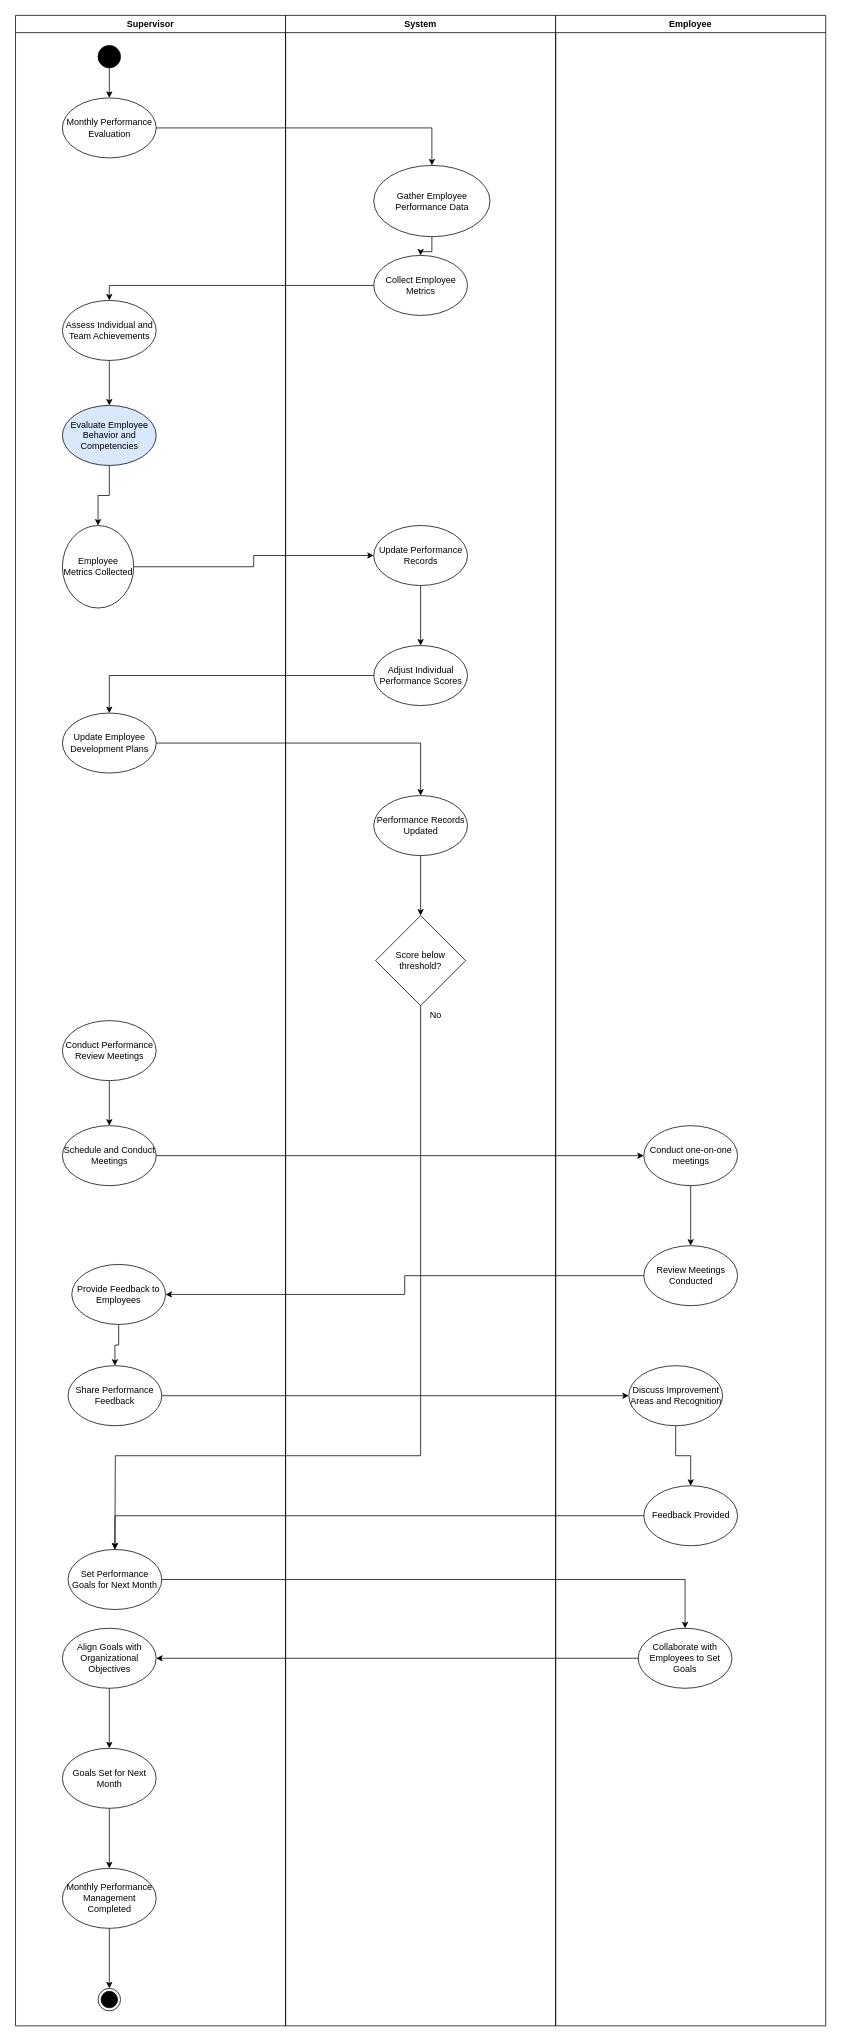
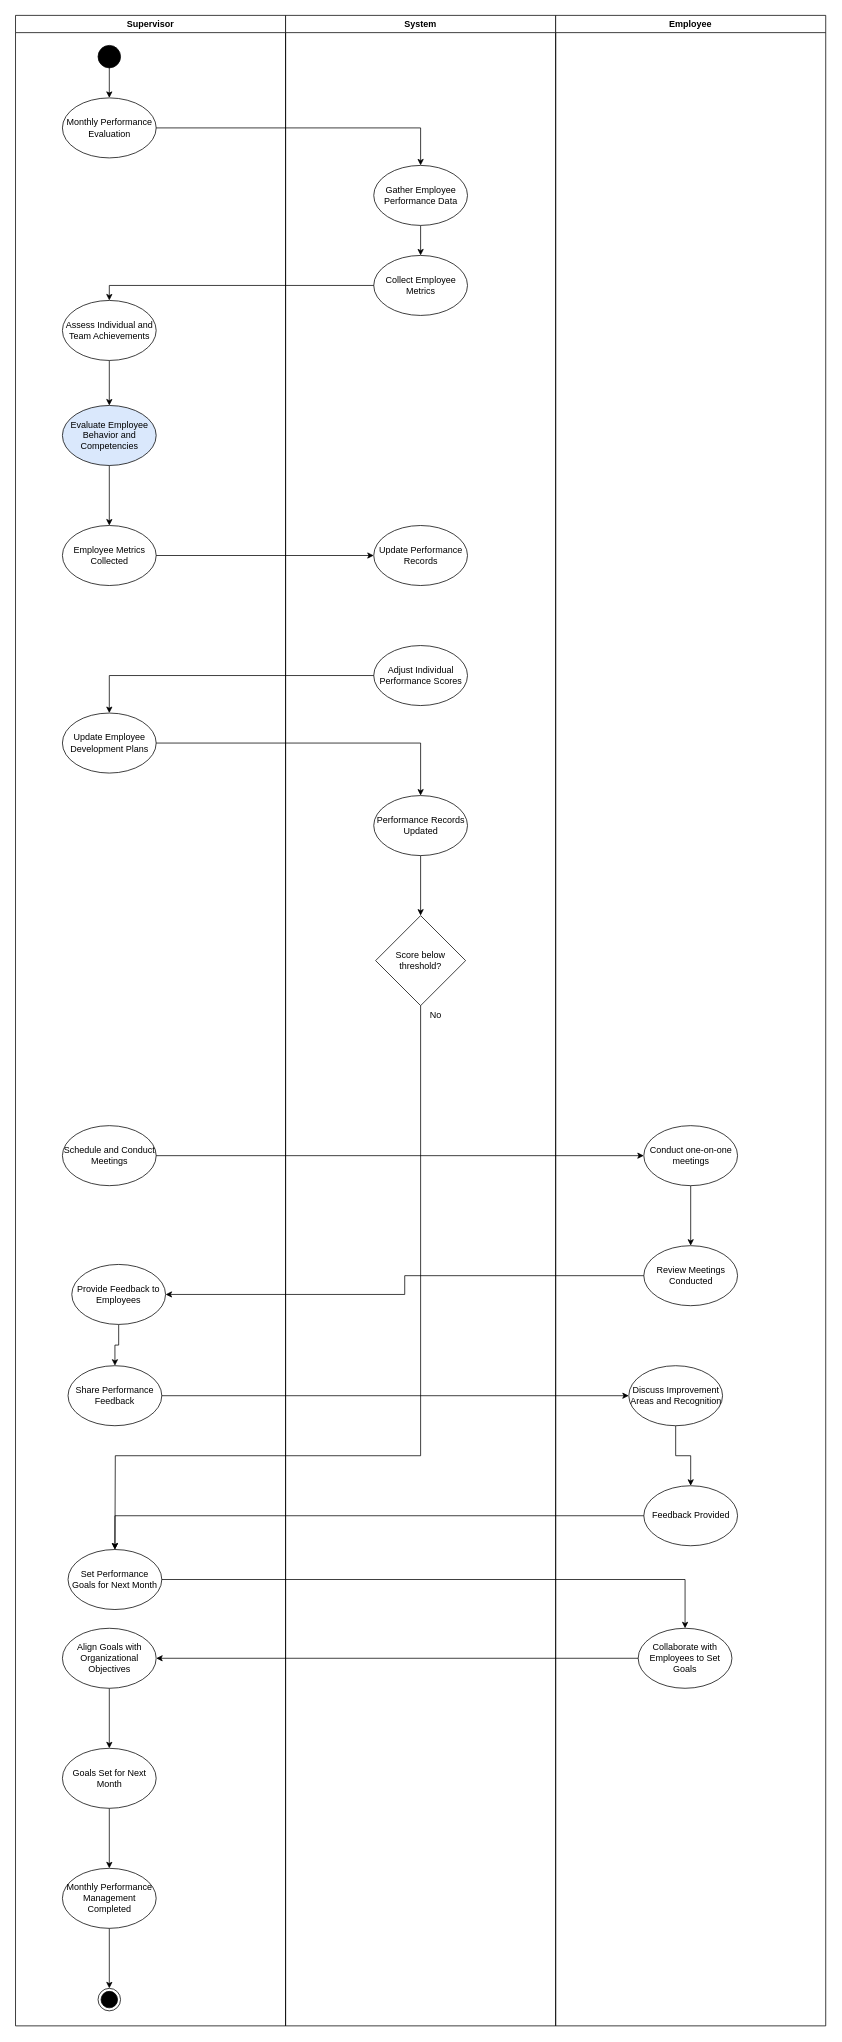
- <mxCell id="28" value="Gather Employee Performance Data" style="ellipse;whiteSpace=wrap;html=1;" vertex="1" parent="26"><mxGeometry x="117.5" y="200" width="155" height="95" as="geometry" /></mxCell>
+ <mxCell id="28" value="Gather Employee Performance Data" style="ellipse;whiteSpace=wrap;html=1;" vertex="1" parent="26"><mxGeometry x="117.5" y="200" width="125" height="80" as="geometry" /></mxCell>
- <mxCell id="10" value="Employee Metrics Collected" style="ellipse;whiteSpace=wrap;html=1;" vertex="1" parent="2"><mxGeometry x="62.5" y="680" width="95" height="110" as="geometry" /></mxCell>
+ <mxCell id="10" value="Employee Metrics Collected" style="ellipse;whiteSpace=wrap;html=1;" vertex="1" parent="2"><mxGeometry x="62.5" y="680" width="125" height="80" as="geometry" /></mxCell>
- <mxCell id="30" value="" style="edgeStyle=orthogonalEdgeStyle;rounded=0;orthogonalLoop=1;jettySize=auto;html=1;" edge="1" parent="26" source="31" target="32"><mxGeometry relative="1" as="geometry" /></mxCell>
- <mxCell id="13" value="Conduct Performance Review Meetings" style="ellipse;whiteSpace=wrap;html=1;" vertex="1" parent="2"><mxGeometry x="62.5" y="1340" width="125" height="80" as="geometry" /></mxCell>
- <mxCell id="12" value="" style="edgeStyle=orthogonalEdgeStyle;rounded=0;orthogonalLoop=1;jettySize=auto;html=1;" edge="1" parent="2" source="13" target="14"><mxGeometry relative="1" as="geometry" /></mxCell>
